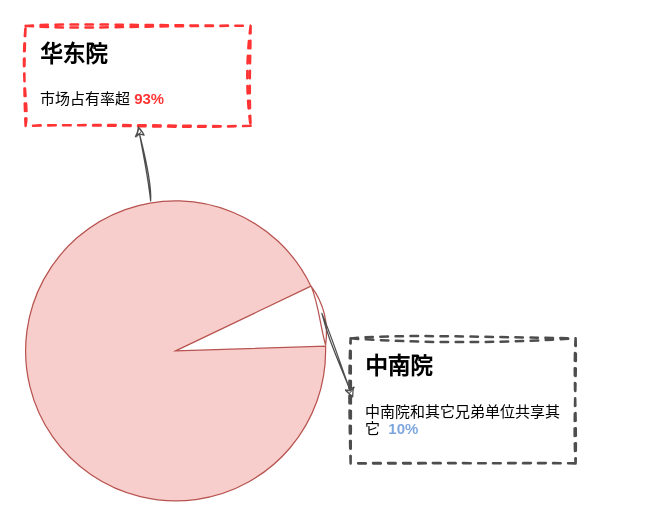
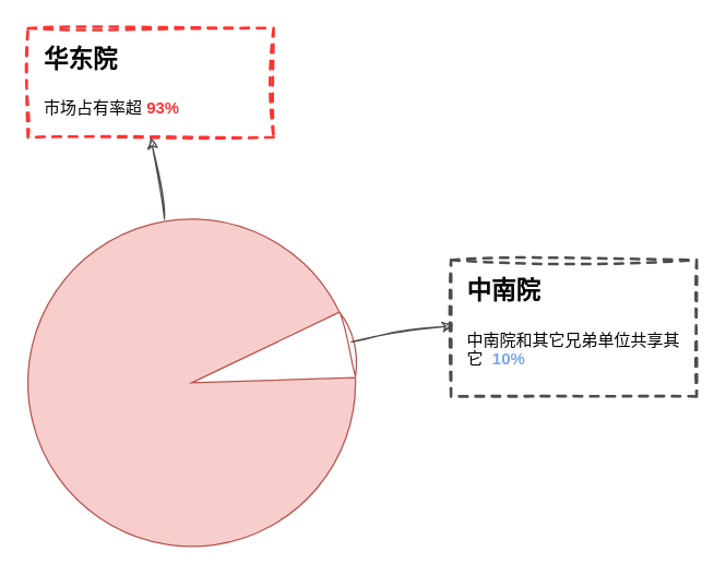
- <mxCell id="4" value="&lt;h1 style=&quot;margin-top: 0px;&quot;&gt;&lt;font style=&quot;font-size: 18px;&quot;&gt;&amp;nbsp; 中南院&lt;/font&gt;&lt;/h1&gt;&lt;div&gt;&amp;nbsp; &amp;nbsp;中南院和其它兄弟单位共享其&amp;nbsp; &amp;nbsp; &amp;nbsp; &amp;nbsp;它&amp;nbsp; &lt;font color=&quot;#7ea6e0&quot;&gt;&lt;b&gt;10%&lt;/b&gt;&lt;/font&gt;&lt;/div&gt;" style="text;html=1;whiteSpace=wrap;overflow=hidden;rounded=0;dashed=1;strokeColor=#4D4D4D;strokeWidth=2;sketch=1;curveFitting=1;jiggle=2;" vertex="1" parent="1"><mxGeometry x="280" y="270" width="180" height="100" as="geometry" /></mxCell>
+ <mxCell id="4" value="&lt;h1 style=&quot;margin-top: 0px;&quot;&gt;&lt;font style=&quot;font-size: 18px;&quot;&gt;&amp;nbsp; 中南院&lt;/font&gt;&lt;/h1&gt;&lt;div&gt;&amp;nbsp; &amp;nbsp;中南院和其它兄弟单位共享其&amp;nbsp; &amp;nbsp; &amp;nbsp; &amp;nbsp;它&amp;nbsp; &lt;font color=&quot;#7ea6e0&quot;&gt;&lt;b&gt;10%&lt;/b&gt;&lt;/font&gt;&lt;/div&gt;" style="text;html=1;whiteSpace=wrap;overflow=hidden;rounded=0;dashed=1;strokeColor=#4D4D4D;strokeWidth=2;sketch=1;curveFitting=1;jiggle=2;" vertex="1" parent="1"><mxGeometry x="330" y="190" width="180" height="100" as="geometry" /></mxCell>
